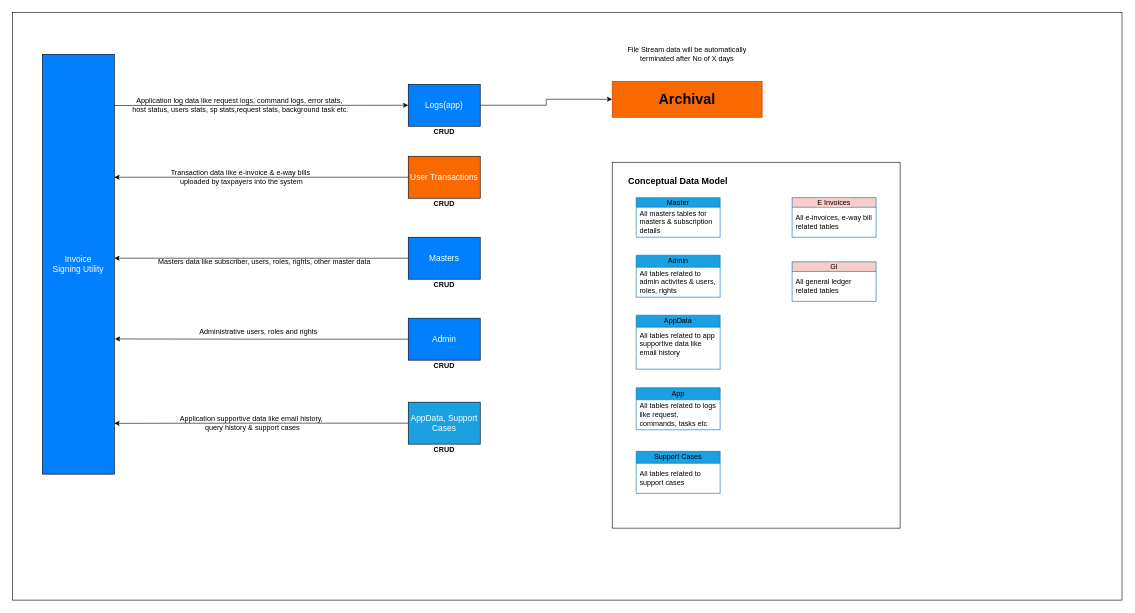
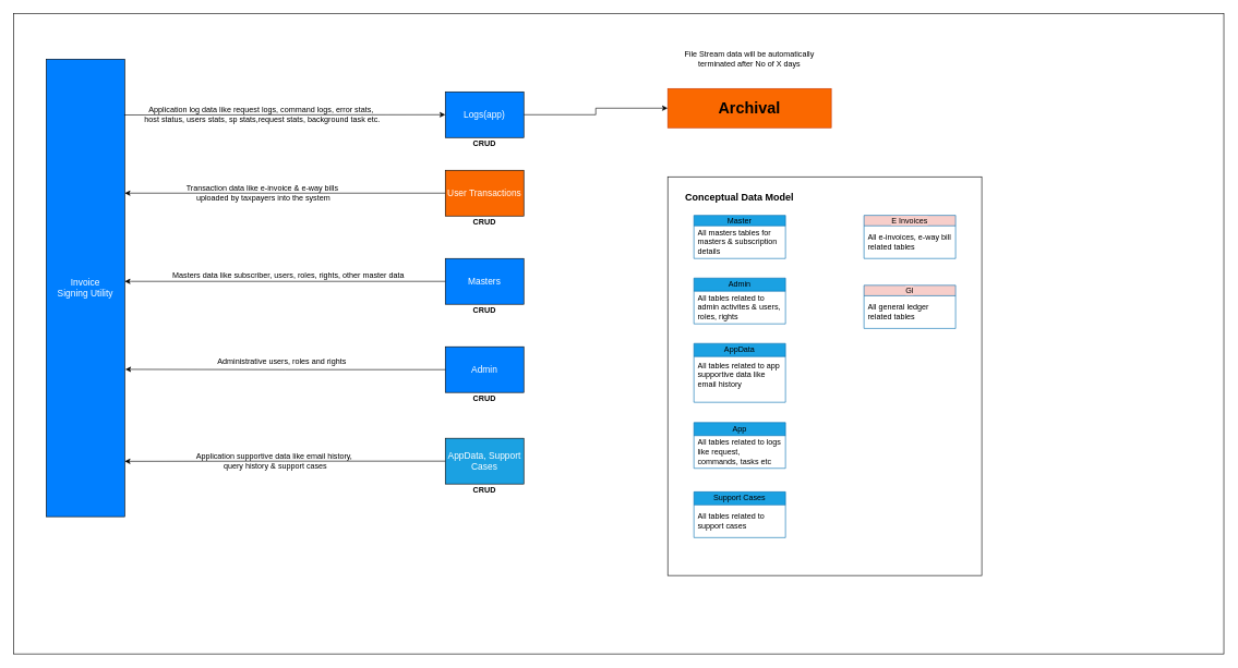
- <mxCell id="23" value="&lt;div&gt;Masters data like subscriber, users, roles, rights, other master data&lt;/div&gt;" style="text;html=1;align=center;verticalAlign=middle;resizable=0;points=[];autosize=1;strokeColor=none;fillColor=none;" parent="1" vertex="1"><mxGeometry x="250" y="421" width="380" height="30" as="geometry" /></mxCell>
+ <mxCell id="23" value="&lt;div&gt;Masters data like subscriber, users, roles, rights, other master data&lt;/div&gt;" style="text;html=1;align=center;verticalAlign=middle;resizable=0;points=[];autosize=1;strokeColor=none;fillColor=none;" parent="1" vertex="1"><mxGeometry x="250" y="406" width="380" height="30" as="geometry" /></mxCell>
